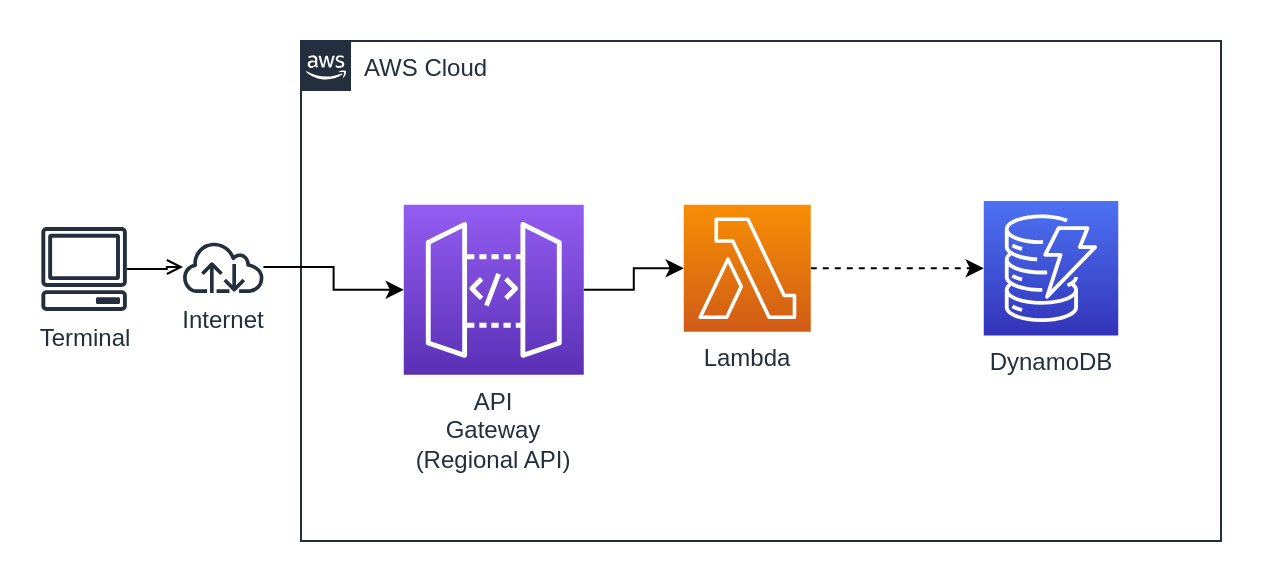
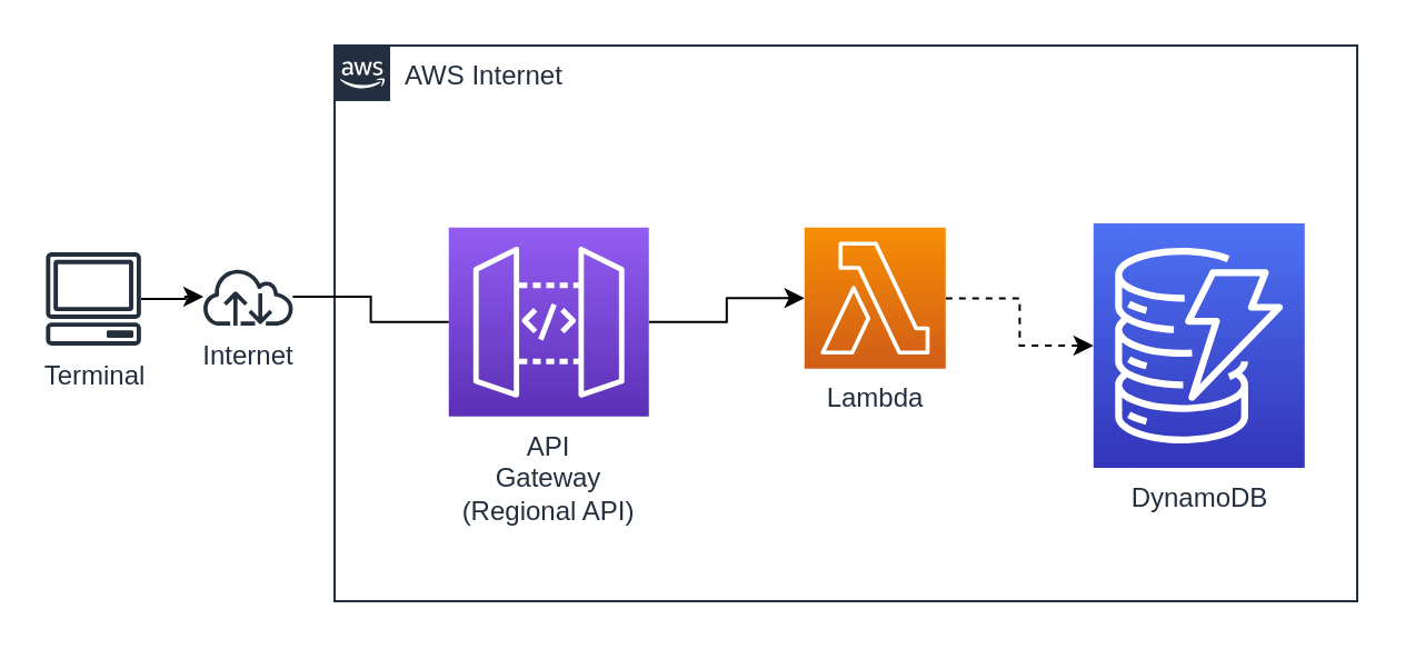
- <mxCell id="2" value="AWS Cloud" style="points=[[0,0],[0.25,0],[0.5,0],[0.75,0],[1,0],[1,0.25],[1,0.5],[1,0.75],[1,1],[0.75,1],[0.5,1],[0.25,1],[0,1],[0,0.75],[0,0.5],[0,0.25]];outlineConnect=0;gradientColor=none;html=1;whiteSpace=wrap;fontSize=12;fontStyle=0;container=1;pointerEvents=0;collapsible=0;recursiveResize=0;shape=mxgraph.aws4.group;grIcon=mxgraph.aws4.group_aws_cloud_alt;strokeColor=#232F3E;fillColor=none;verticalAlign=top;align=left;spacingLeft=30;fontColor=#232F3E;dashed=0;" parent="1" vertex="1"><mxGeometry x="150" y="20" width="460" height="250" as="geometry" /></mxCell>
+ <mxCell id="2" value="AWS Internet" style="points=[[0,0],[0.25,0],[0.5,0],[0.75,0],[1,0],[1,0.25],[1,0.5],[1,0.75],[1,1],[0.75,1],[0.5,1],[0.25,1],[0,1],[0,0.75],[0,0.5],[0,0.25]];outlineConnect=0;gradientColor=none;html=1;whiteSpace=wrap;fontSize=12;fontStyle=0;container=1;pointerEvents=0;collapsible=0;recursiveResize=0;shape=mxgraph.aws4.group;grIcon=mxgraph.aws4.group_aws_cloud_alt;strokeColor=#232F3E;fillColor=none;verticalAlign=top;align=left;spacingLeft=30;fontColor=#232F3E;dashed=0;" parent="1" vertex="1"><mxGeometry x="150" y="20" width="460" height="250" as="geometry" /></mxCell>
- <mxCell id="8" style="edgeStyle=orthogonalEdgeStyle;rounded=0;orthogonalLoop=1;jettySize=auto;html=1;endArrow=open;" parent="1" source="9" target="11" edge="1"><mxGeometry relative="1" as="geometry" /></mxCell>
+ <mxCell id="8" style="edgeStyle=orthogonalEdgeStyle;rounded=0;orthogonalLoop=1;jettySize=auto;html=1;" parent="1" source="9" target="11" edge="1"><mxGeometry relative="1" as="geometry" /></mxCell>
- <mxCell id="4" value="Lambda" style="sketch=0;points=[[0,0,0],[0.25,0,0],[0.5,0,0],[0.75,0,0],[1,0,0],[0,1,0],[0.25,1,0],[0.5,1,0],[0.75,1,0],[1,1,0],[0,0.25,0],[0,0.5,0],[0,0.75,0],[1,0.25,0],[1,0.5,0],[1,0.75,0]];outlineConnect=0;fontColor=#232F3E;gradientColor=#F78E04;gradientDirection=north;fillColor=#D05C17;strokeColor=#ffffff;dashed=0;verticalLabelPosition=bottom;verticalAlign=top;align=center;html=1;fontSize=12;fontStyle=0;aspect=fixed;shape=mxgraph.aws4.resourceIcon;resIcon=mxgraph.aws4.lambda;" parent="2" vertex="1"><mxGeometry x="191.38" y="81.88" width="63.5" height="63.5" as="geometry" /></mxCell>
+ <mxCell id="4" value="Lambda" style="sketch=0;points=[[0,0,0],[0.25,0,0],[0.5,0,0],[0.75,0,0],[1,0,0],[0,1,0],[0.25,1,0],[0.5,1,0],[0.75,1,0],[1,1,0],[0,0.25,0],[0,0.5,0],[0,0.75,0],[1,0.25,0],[1,0.5,0],[1,0.75,0]];outlineConnect=0;fontColor=#232F3E;gradientColor=#F78E04;gradientDirection=north;fillColor=#D05C17;strokeColor=#ffffff;dashed=0;verticalLabelPosition=bottom;verticalAlign=top;align=center;html=1;fontSize=12;fontStyle=0;aspect=fixed;shape=mxgraph.aws4.resourceIcon;resIcon=mxgraph.aws4.lambda;" parent="2" vertex="1"><mxGeometry x="211.38" y="81.88" width="63.5" height="63.5" as="geometry" /></mxCell>
- <mxCell id="7" value="DynamoDB" style="sketch=0;points=[[0,0,0],[0.25,0,0],[0.5,0,0],[0.75,0,0],[1,0,0],[0,1,0],[0.25,1,0],[0.5,1,0],[0.75,1,0],[1,1,0],[0,0.25,0],[0,0.5,0],[0,0.75,0],[1,0.25,0],[1,0.5,0],[1,0.75,0]];outlineConnect=0;fontColor=#232F3E;gradientColor=#4D72F3;gradientDirection=north;fillColor=#3334B9;strokeColor=#ffffff;dashed=0;verticalLabelPosition=bottom;verticalAlign=top;align=center;html=1;fontSize=12;fontStyle=0;aspect=fixed;shape=mxgraph.aws4.resourceIcon;resIcon=mxgraph.aws4.dynamodb;" vertex="1" parent="2"><mxGeometry x="341.38" y="80" width="67.25" height="67.25" as="geometry" /></mxCell>
+ <mxCell id="7" value="DynamoDB" style="sketch=0;points=[[0,0,0],[0.25,0,0],[0.5,0,0],[0.75,0,0],[1,0,0],[0,1,0],[0.25,1,0],[0.5,1,0],[0.75,1,0],[1,1,0],[0,0.25,0],[0,0.5,0],[0,0.75,0],[1,0.25,0],[1,0.5,0],[1,0.75,0]];outlineConnect=0;fontColor=#232F3E;gradientColor=#4D72F3;gradientDirection=north;fillColor=#3334B9;strokeColor=#ffffff;dashed=0;verticalLabelPosition=bottom;verticalAlign=top;align=center;html=1;fontSize=12;fontStyle=0;aspect=fixed;shape=mxgraph.aws4.resourceIcon;resIcon=mxgraph.aws4.dynamodb;" vertex="1" parent="2"><mxGeometry x="341.38" y="80" width="95" height="110" as="geometry" /></mxCell>
- <mxCell id="10" style="edgeStyle=orthogonalEdgeStyle;rounded=0;orthogonalLoop=1;jettySize=auto;html=1;" parent="1" source="11" target="6" edge="1"><mxGeometry relative="1" as="geometry"><mxPoint x="200" y="129" as="targetPoint" /></mxGeometry></mxCell>
+ <mxCell id="10" style="edgeStyle=orthogonalEdgeStyle;rounded=0;orthogonalLoop=1;jettySize=auto;html=1;endArrow=none;" parent="1" source="11" target="6" edge="1"><mxGeometry relative="1" as="geometry"><mxPoint x="200" y="129" as="targetPoint" /></mxGeometry></mxCell>
